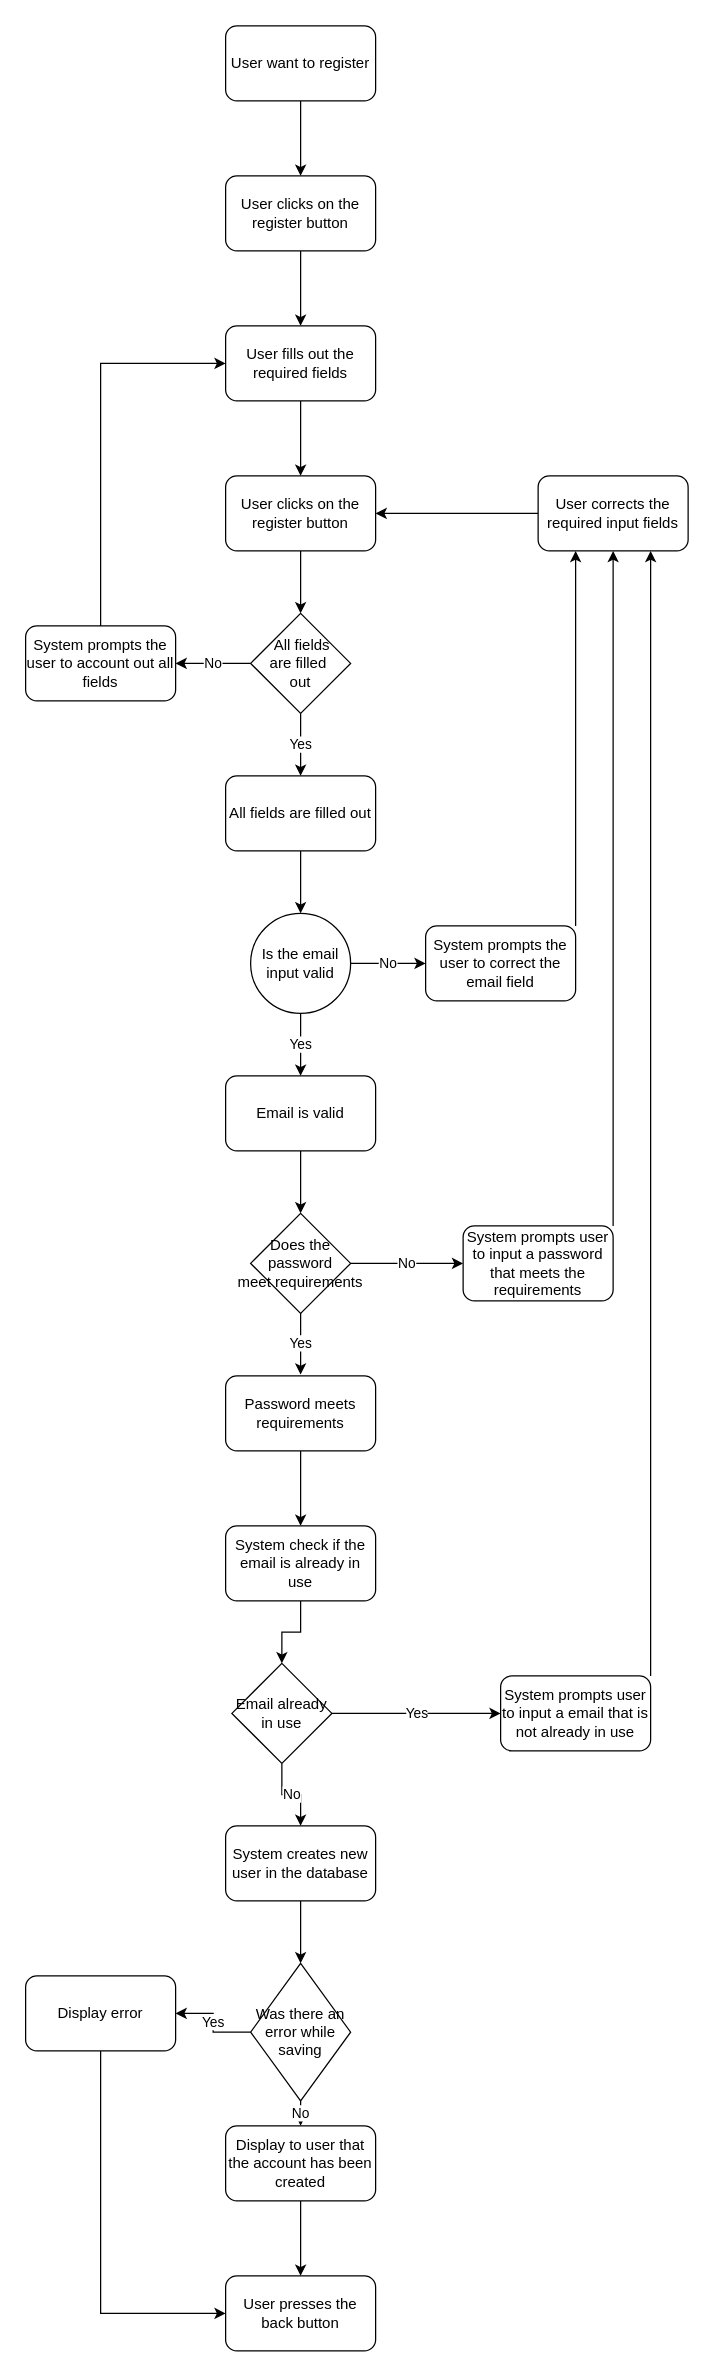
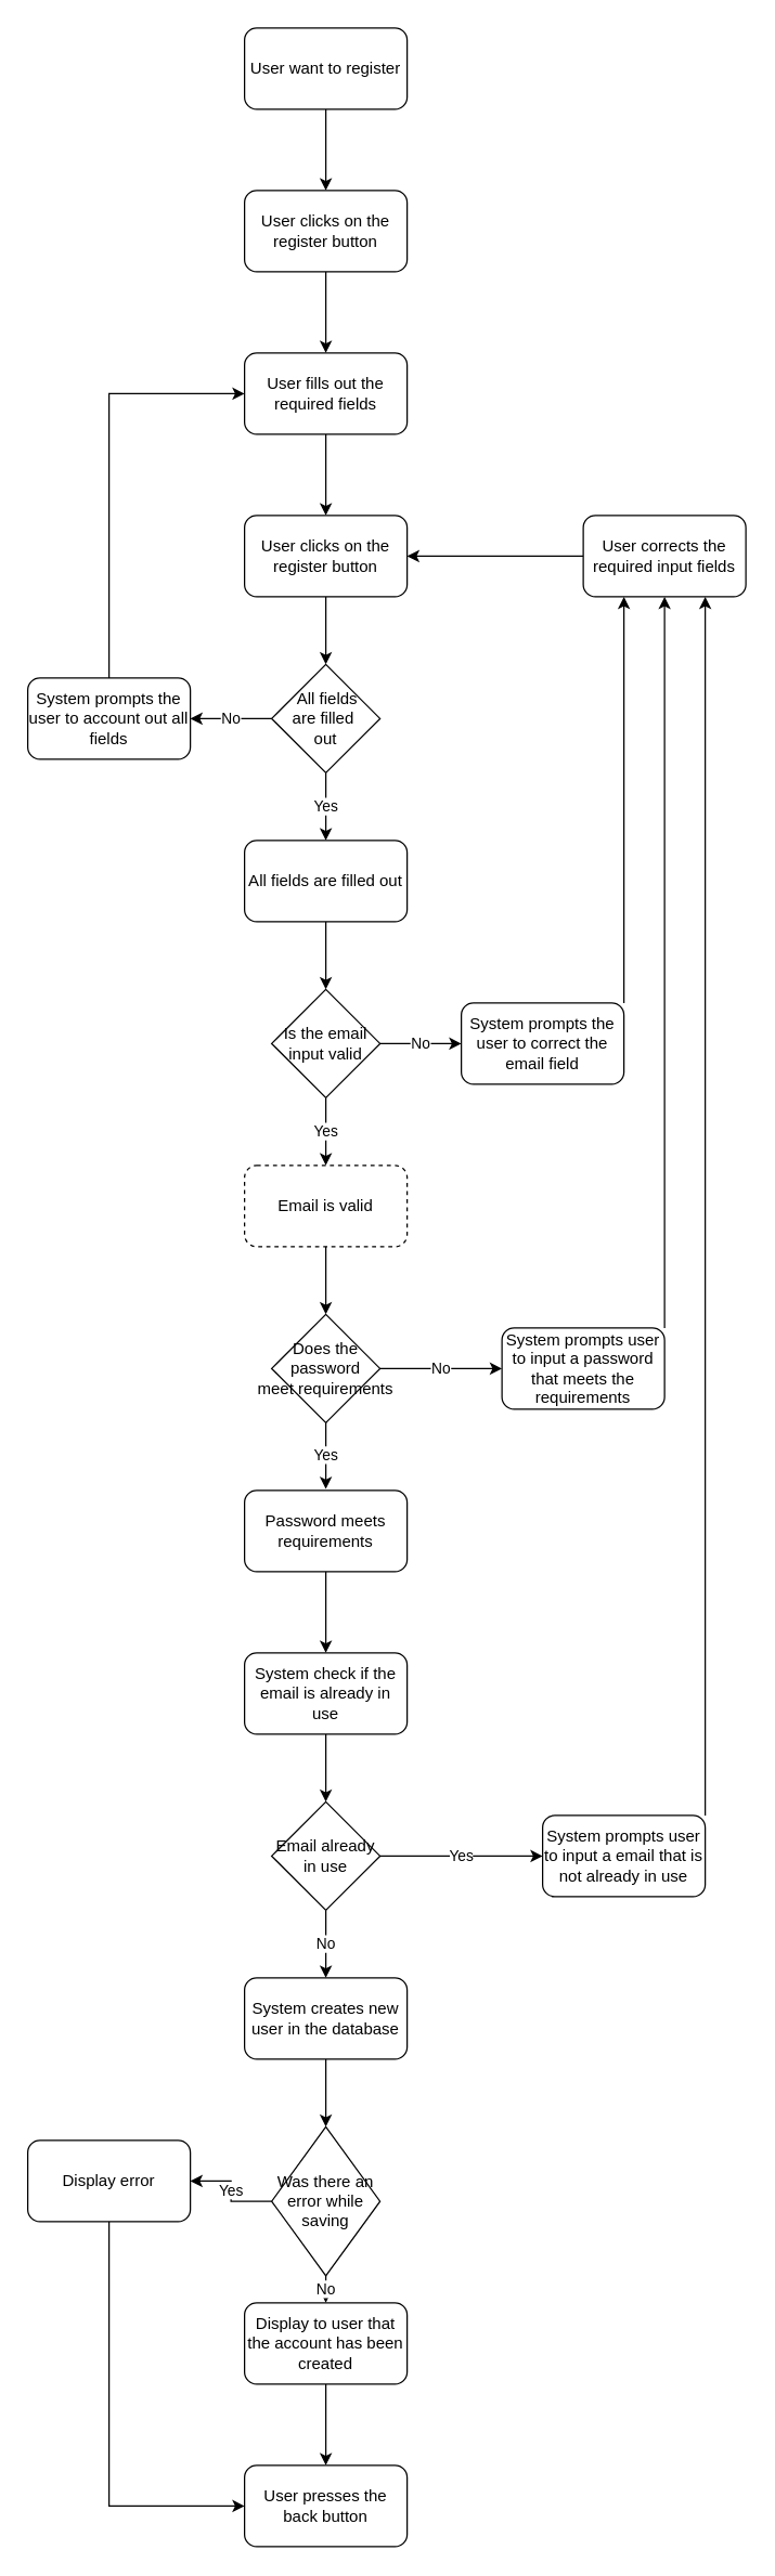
- <mxCell id="17" value="Is the email input valid" style="ellipse;whiteSpace=wrap;html=1;" parent="1" vertex="1"><mxGeometry x="200" y="730" width="80" height="80" as="geometry" /></mxCell>
+ <mxCell id="17" value="Is the email input valid" style="rhombus;whiteSpace=wrap;html=1;" parent="1" vertex="1"><mxGeometry x="200" y="730" width="80" height="80" as="geometry" /></mxCell>
- <mxCell id="21" value="Email is valid" style="rounded=1;whiteSpace=wrap;html=1;" parent="1" vertex="1"><mxGeometry x="180" y="860" width="120" height="60" as="geometry" /></mxCell>
+ <mxCell id="21" value="Email is valid" style="rounded=1;whiteSpace=wrap;html=1;dashed=1;" parent="1" vertex="1"><mxGeometry x="180" y="860" width="120" height="60" as="geometry" /></mxCell>
- <mxCell id="33" value="Email already in use" style="rhombus;whiteSpace=wrap;html=1;" parent="1" vertex="1"><mxGeometry x="185" y="1330" width="80" height="80" as="geometry" /></mxCell>
+ <mxCell id="33" value="Email already in use" style="rhombus;whiteSpace=wrap;html=1;" parent="1" vertex="1"><mxGeometry x="200" y="1330" width="80" height="80" as="geometry" /></mxCell>
